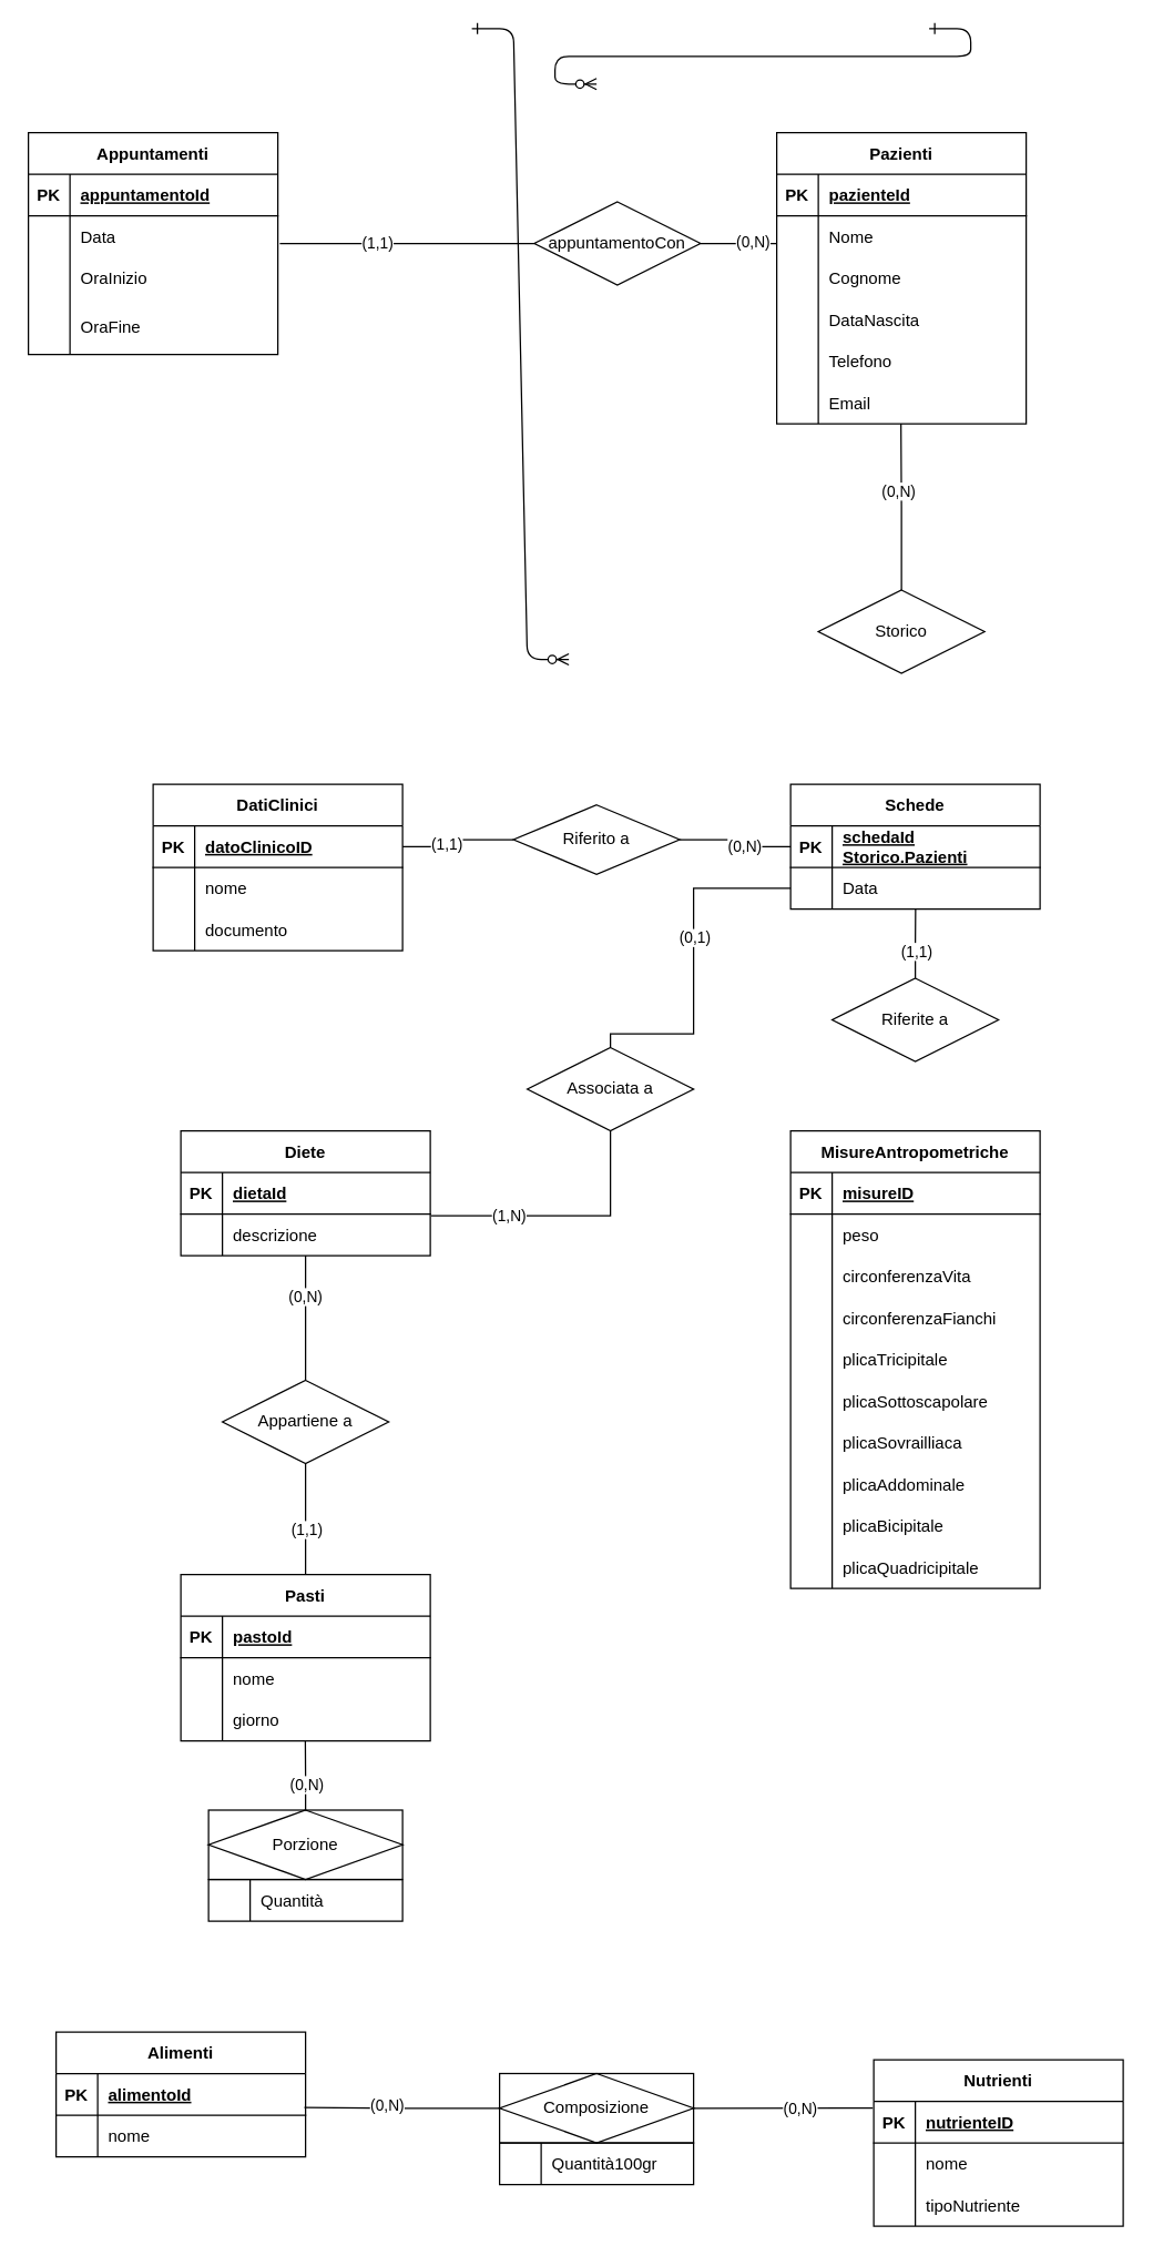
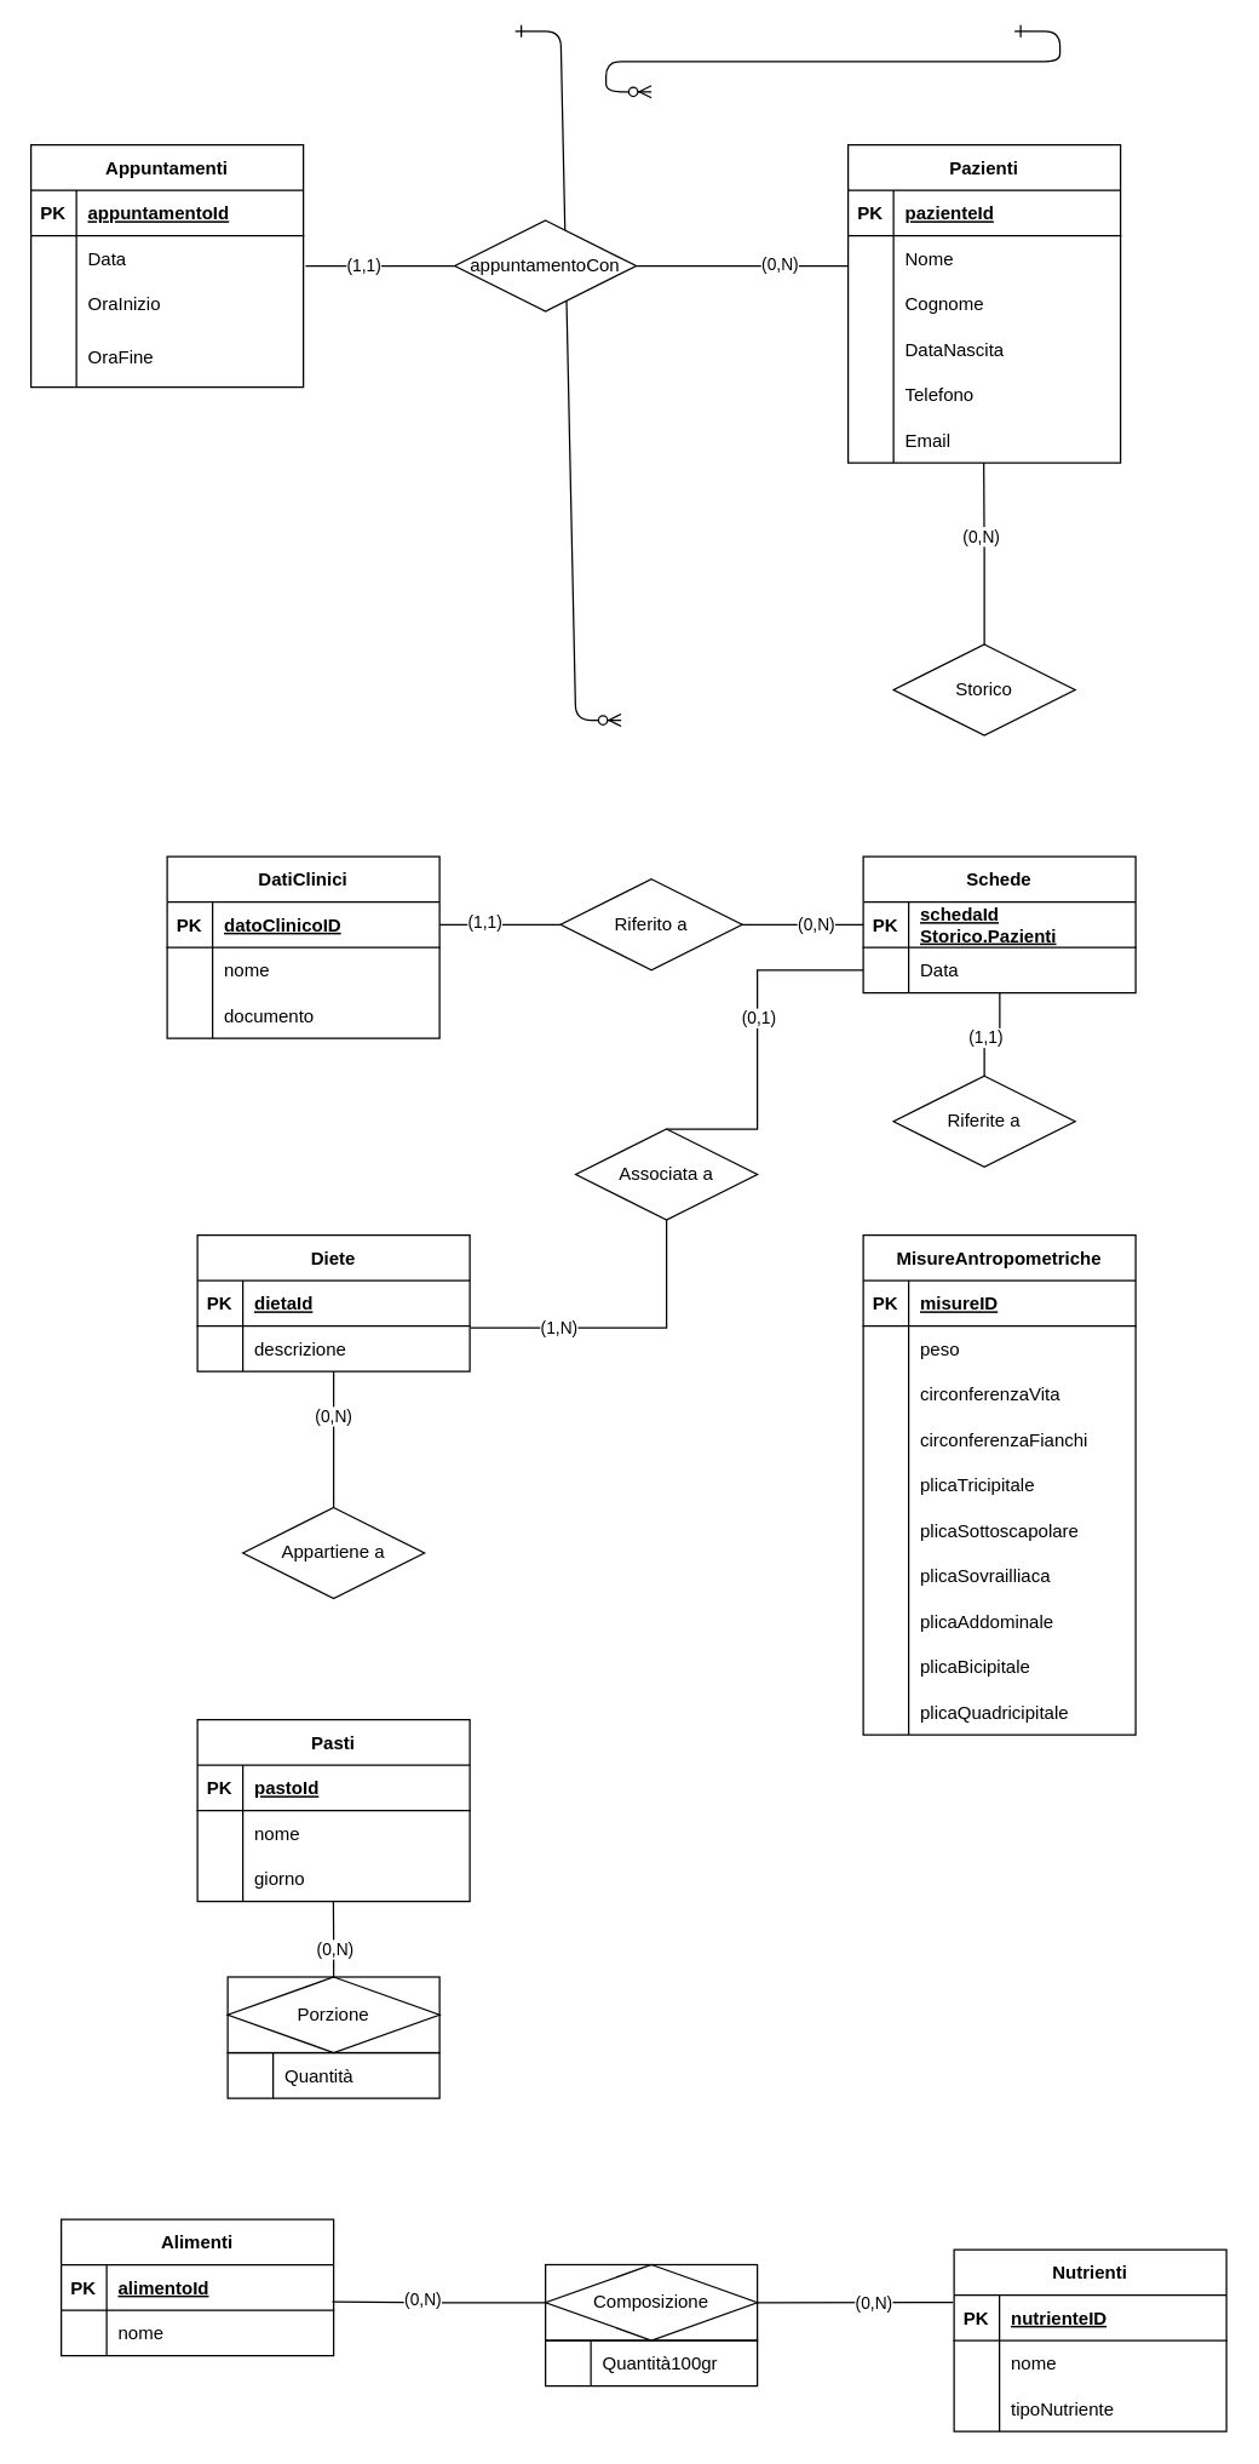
- <mxCell id="40" value="appuntamentoCon" style="shape=rhombus;perimeter=rhombusPerimeter;whiteSpace=wrap;html=1;align=center;" vertex="1" parent="1"><mxGeometry x="385" y="145" width="120" height="60" as="geometry" /></mxCell>
+ <mxCell id="40" value="appuntamentoCon" style="shape=rhombus;perimeter=rhombusPerimeter;whiteSpace=wrap;html=1;align=center;" vertex="1" parent="1"><mxGeometry x="300" y="145" width="120" height="60" as="geometry" /></mxCell>
- <mxCell id="65" value="Riferito a" style="shape=rhombus;perimeter=rhombusPerimeter;whiteSpace=wrap;html=1;align=center;" vertex="1" parent="1"><mxGeometry x="370" y="580" width="120" height="50" as="geometry" /></mxCell>
+ <mxCell id="65" value="Riferito a" style="shape=rhombus;perimeter=rhombusPerimeter;whiteSpace=wrap;html=1;align=center;" vertex="1" parent="1"><mxGeometry x="370" y="580" width="120" height="60" as="geometry" /></mxCell>
- <mxCell id="99" value="Riferite a" style="shape=rhombus;perimeter=rhombusPerimeter;whiteSpace=wrap;html=1;align=center;" vertex="1" parent="1"><mxGeometry x="600" y="705" width="120" height="60" as="geometry" /></mxCell>
+ <mxCell id="99" value="Riferite a" style="shape=rhombus;perimeter=rhombusPerimeter;whiteSpace=wrap;html=1;align=center;" vertex="1" parent="1"><mxGeometry x="590" y="710" width="120" height="60" as="geometry" /></mxCell>
- <mxCell id="111" value="Associata a" style="shape=rhombus;perimeter=rhombusPerimeter;whiteSpace=wrap;html=1;align=center;" vertex="1" parent="1"><mxGeometry x="380" y="755" width="120" height="60" as="geometry" /></mxCell>
+ <mxCell id="111" value="Associata a" style="shape=rhombus;perimeter=rhombusPerimeter;whiteSpace=wrap;html=1;align=center;" vertex="1" parent="1"><mxGeometry x="380" y="745" width="120" height="60" as="geometry" /></mxCell>
- <mxCell id="122" style="edgeStyle=orthogonalEdgeStyle;rounded=0;orthogonalLoop=1;jettySize=auto;html=1;exitX=0.5;exitY=1;exitDx=0;exitDy=0;entryX=0.5;entryY=0;entryDx=0;entryDy=0;endArrow=none;endFill=0;" edge="1" parent="1" source="126" target="112"><mxGeometry relative="1" as="geometry" /></mxCell>
- <mxCell id="123" value="(1,1)" style="edgeLabel;html=1;align=center;verticalAlign=middle;resizable=0;points=[];" vertex="1" connectable="0" parent="122"><mxGeometry x="0.183" relative="1" as="geometry"><mxPoint as="offset" /></mxGeometry></mxCell>
